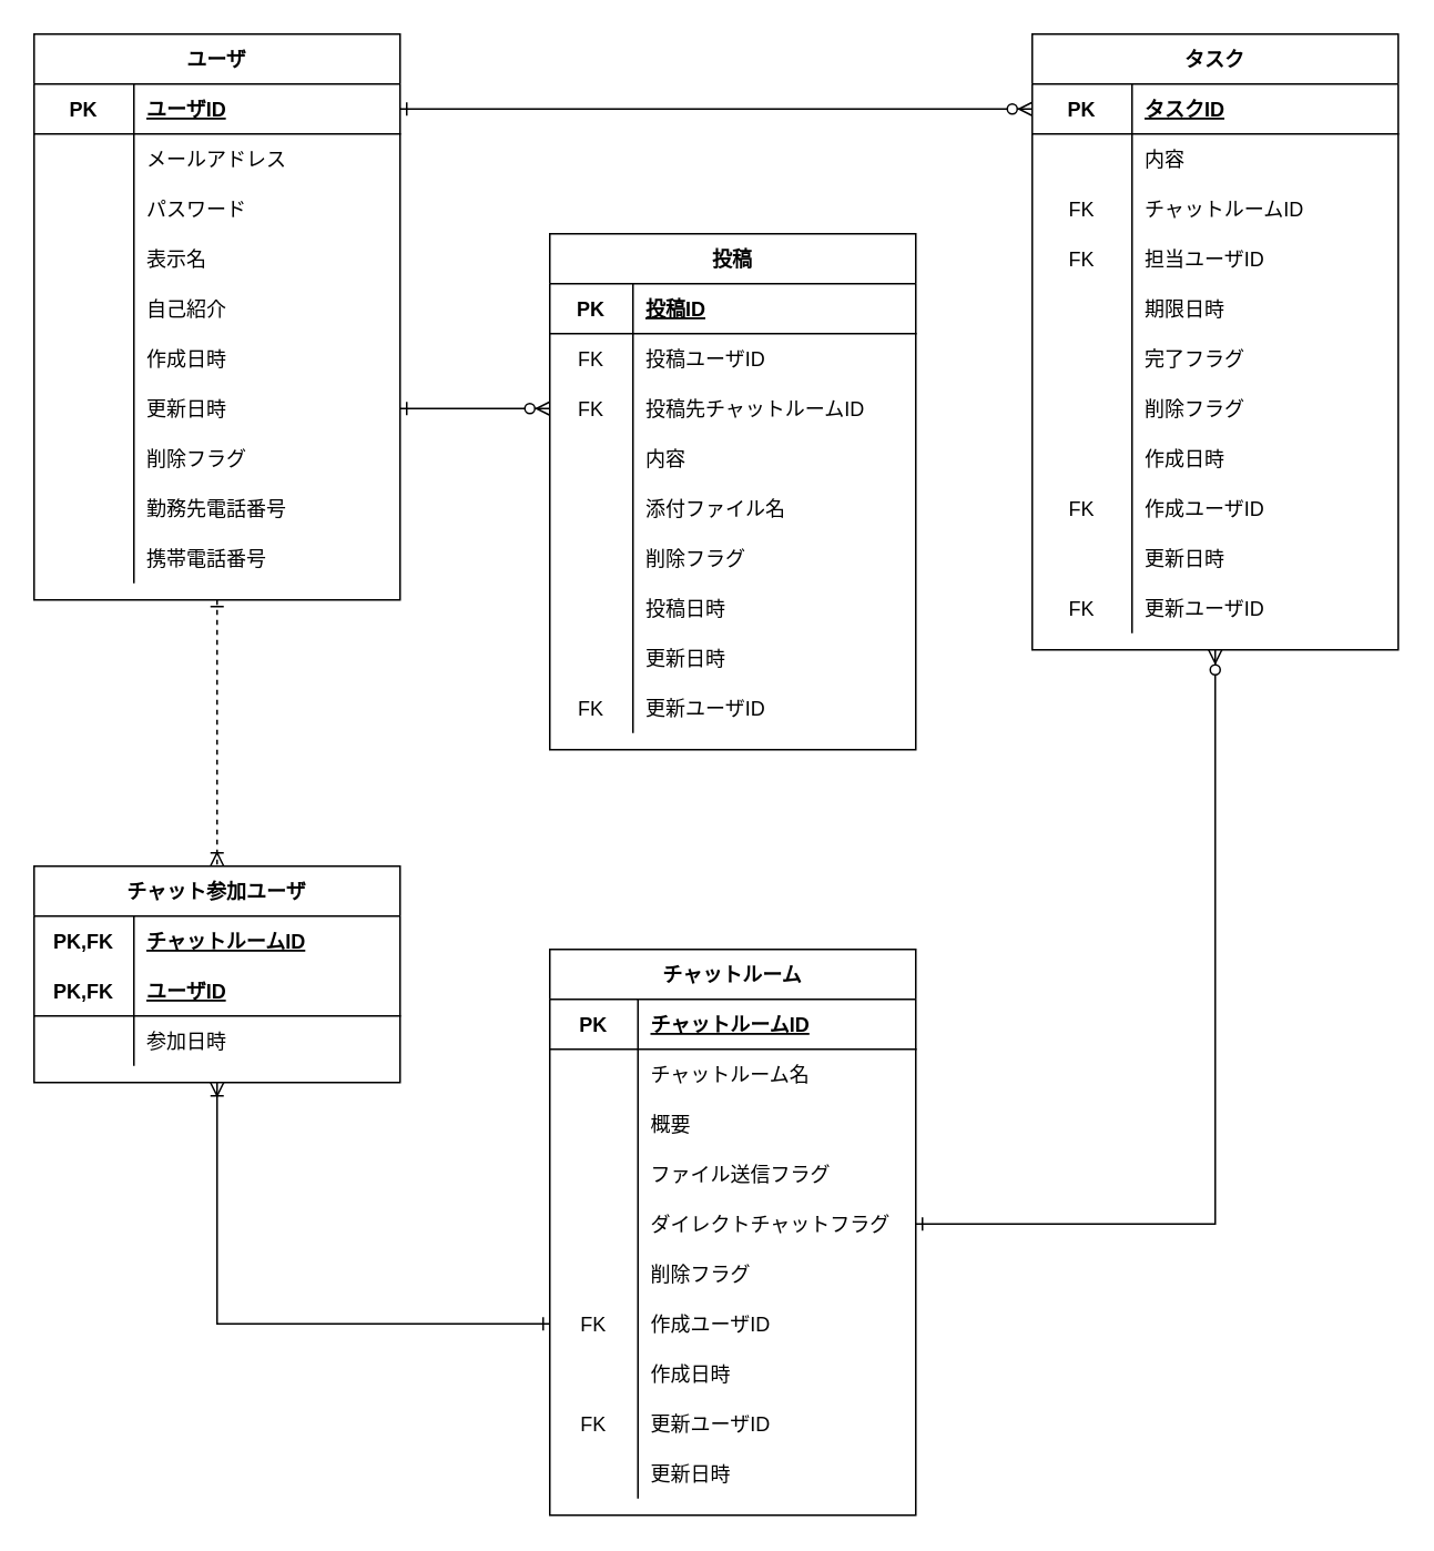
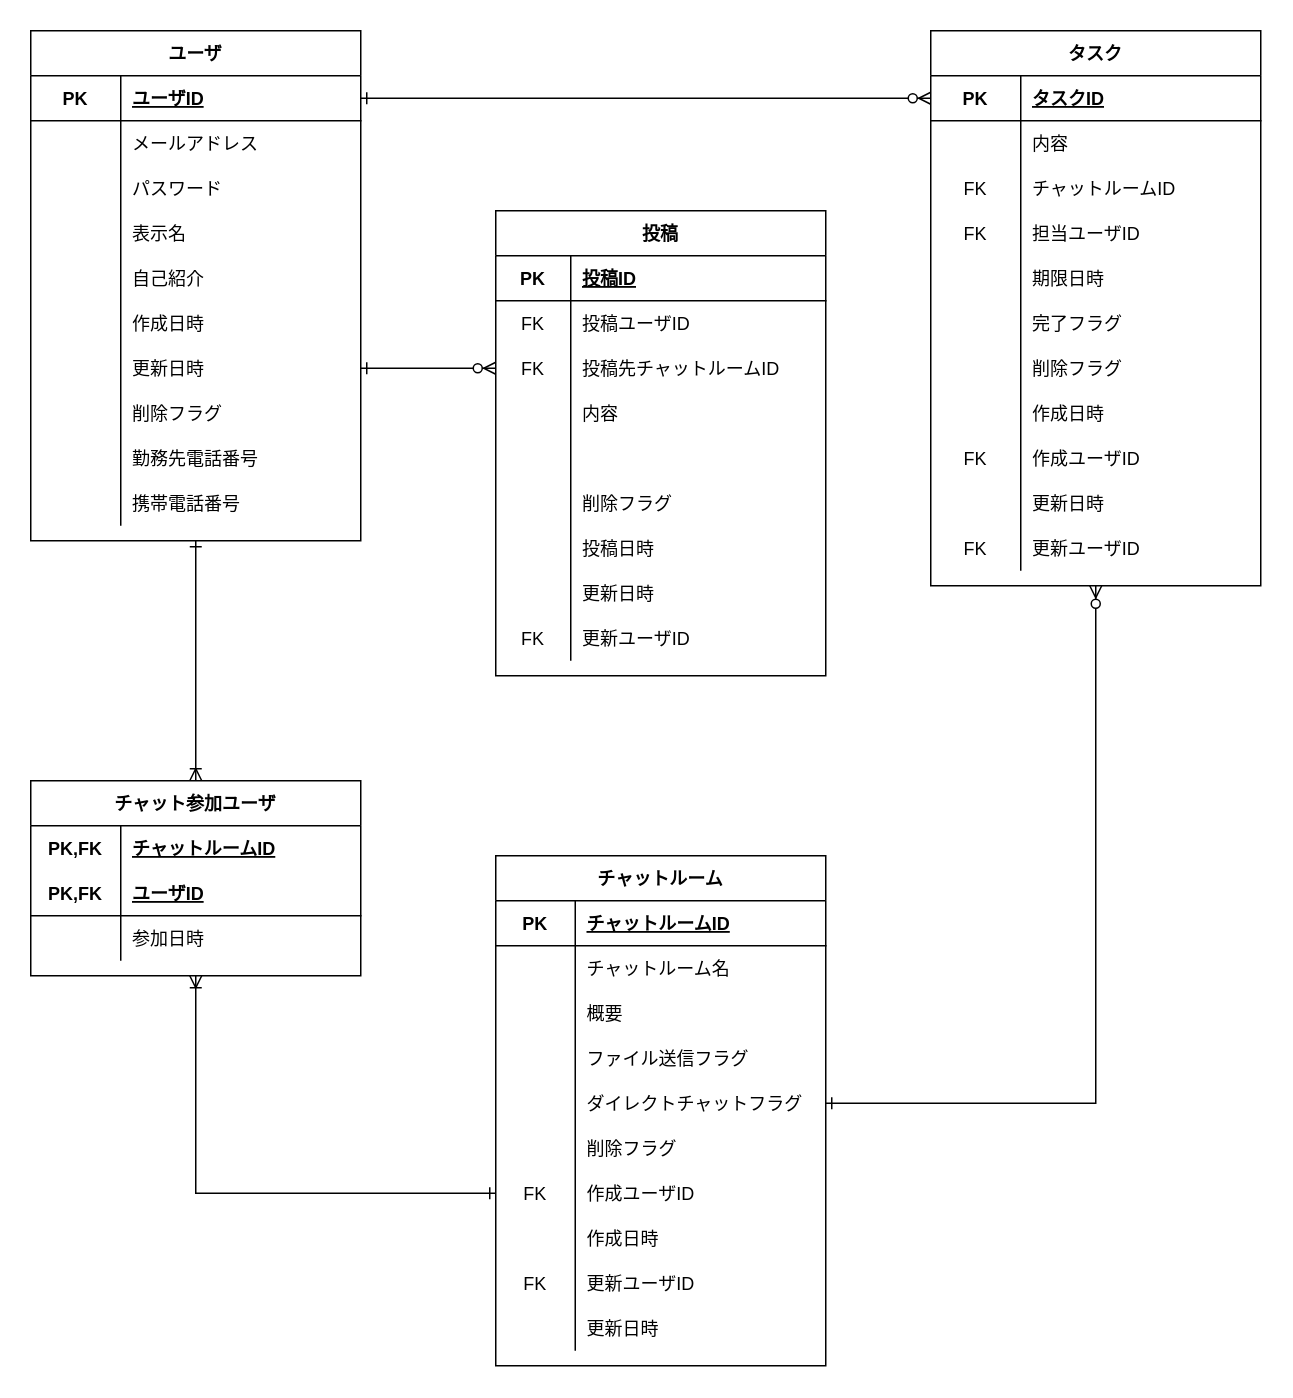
- <mxCell id="97" value="添付ファイル名" style="shape=partialRectangle;connectable=0;fillColor=none;top=0;left=0;bottom=0;right=0;align=left;spacingLeft=6;overflow=hidden;" parent="95" vertex="1"><mxGeometry x="50" width="170" height="30" as="geometry" /></mxCell>
- <mxCell id="2" style="edgeStyle=orthogonalEdgeStyle;rounded=0;orthogonalLoop=1;jettySize=auto;html=1;exitX=0.5;exitY=1;exitDx=0;exitDy=0;entryX=0.5;entryY=0;entryDx=0;entryDy=0;startArrow=ERone;startFill=0;endArrow=ERoneToMany;endFill=0;dashed=1;" parent="1" source="41" target="72" edge="1"><mxGeometry relative="1" as="geometry"><mxPoint x="-130" y="230" as="targetPoint" /></mxGeometry></mxCell>
+ <mxCell id="2" style="edgeStyle=orthogonalEdgeStyle;rounded=0;orthogonalLoop=1;jettySize=auto;html=1;exitX=0.5;exitY=1;exitDx=0;exitDy=0;entryX=0.5;entryY=0;entryDx=0;entryDy=0;startArrow=ERone;startFill=0;endArrow=ERoneToMany;endFill=0;" parent="1" source="41" target="72" edge="1"><mxGeometry relative="1" as="geometry"><mxPoint x="-130" y="230" as="targetPoint" /></mxGeometry></mxCell>
